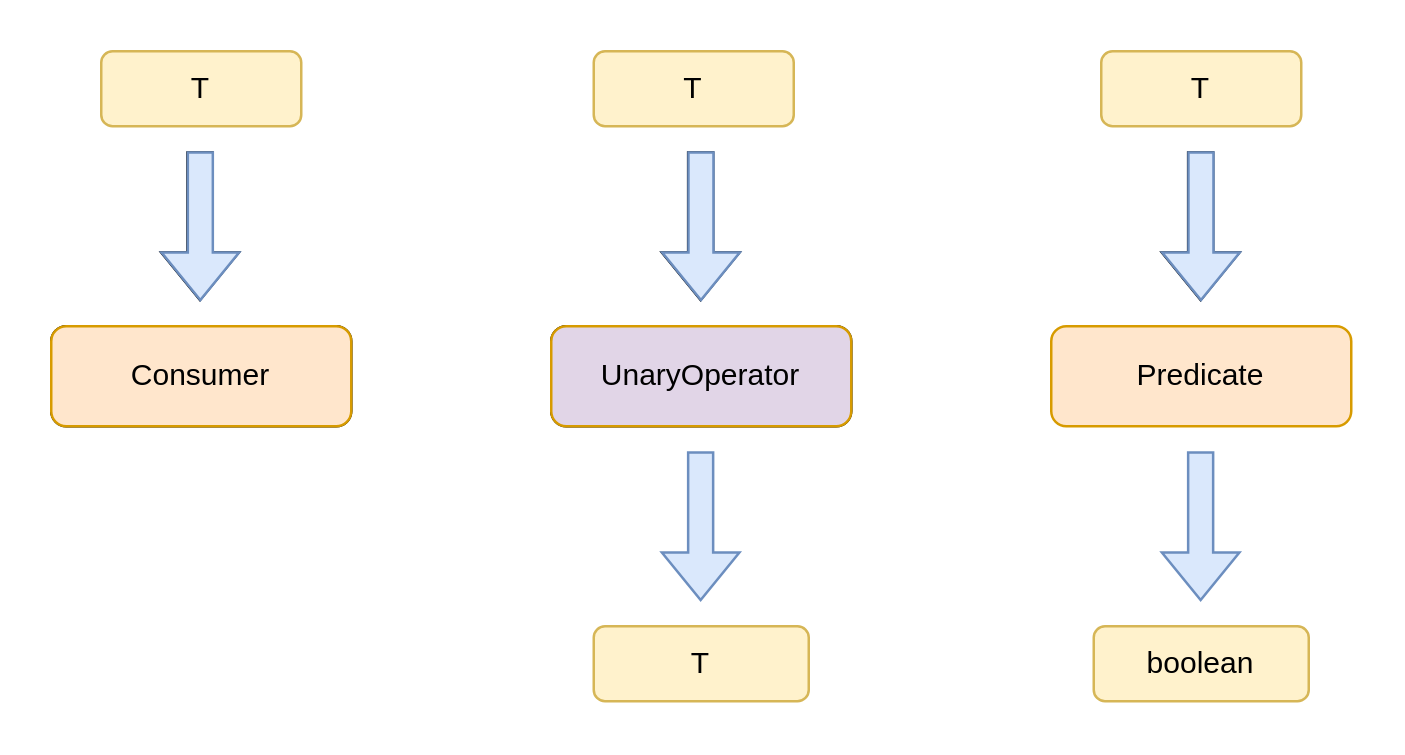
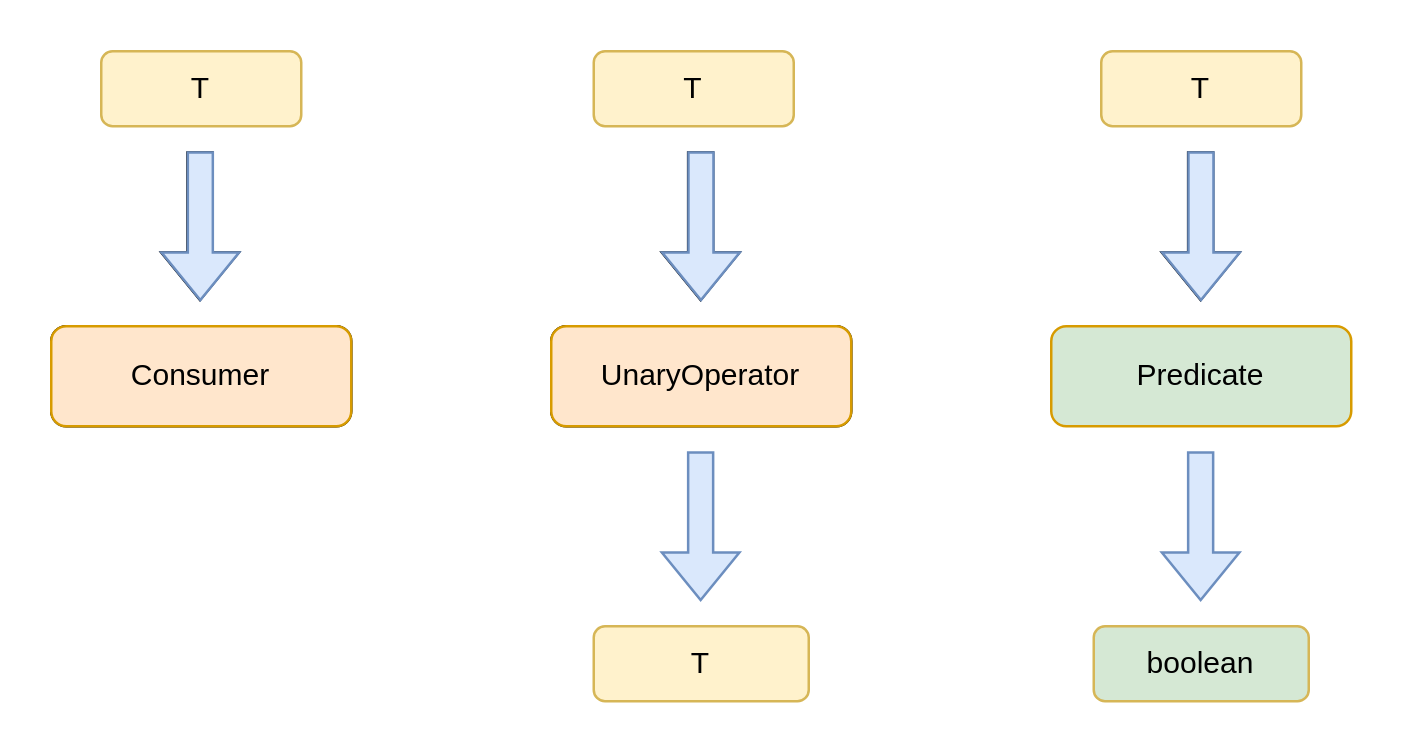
- <mxCell id="16" value="UnaryOperator" style="rounded=1;whiteSpace=wrap;html=1;fillColor=#e1d5e7;strokeColor=#d79b00;" parent="1" vertex="1"><mxGeometry x="220" y="130" width="120" height="40" as="geometry" /></mxCell>
+ <mxCell id="16" value="UnaryOperator" style="rounded=1;whiteSpace=wrap;html=1;fillColor=#ffe6cc;strokeColor=#d79b00;" parent="1" vertex="1"><mxGeometry x="220" y="130" width="120" height="40" as="geometry" /></mxCell>
- <mxCell id="4" value="Predicate" style="rounded=1;whiteSpace=wrap;html=1;fillColor=#ffe6cc;strokeColor=#d79b00;" parent="1" vertex="1"><mxGeometry x="420" y="130" width="120" height="40" as="geometry" /></mxCell>
+ <mxCell id="4" value="Predicate" style="rounded=1;whiteSpace=wrap;html=1;fillColor=#d5e8d4;strokeColor=#d79b00;" parent="1" vertex="1"><mxGeometry x="420" y="130" width="120" height="40" as="geometry" /></mxCell>
- <mxCell id="13" value="boolean" style="rounded=1;whiteSpace=wrap;html=1;fillColor=#fff2cc;strokeColor=#d6b656;" parent="1" vertex="1"><mxGeometry x="437" y="250" width="86" height="30" as="geometry" /></mxCell>
+ <mxCell id="13" value="boolean" style="rounded=1;whiteSpace=wrap;html=1;fillColor=#d5e8d4;strokeColor=#d6b656;" parent="1" vertex="1"><mxGeometry x="437" y="250" width="86" height="30" as="geometry" /></mxCell>
